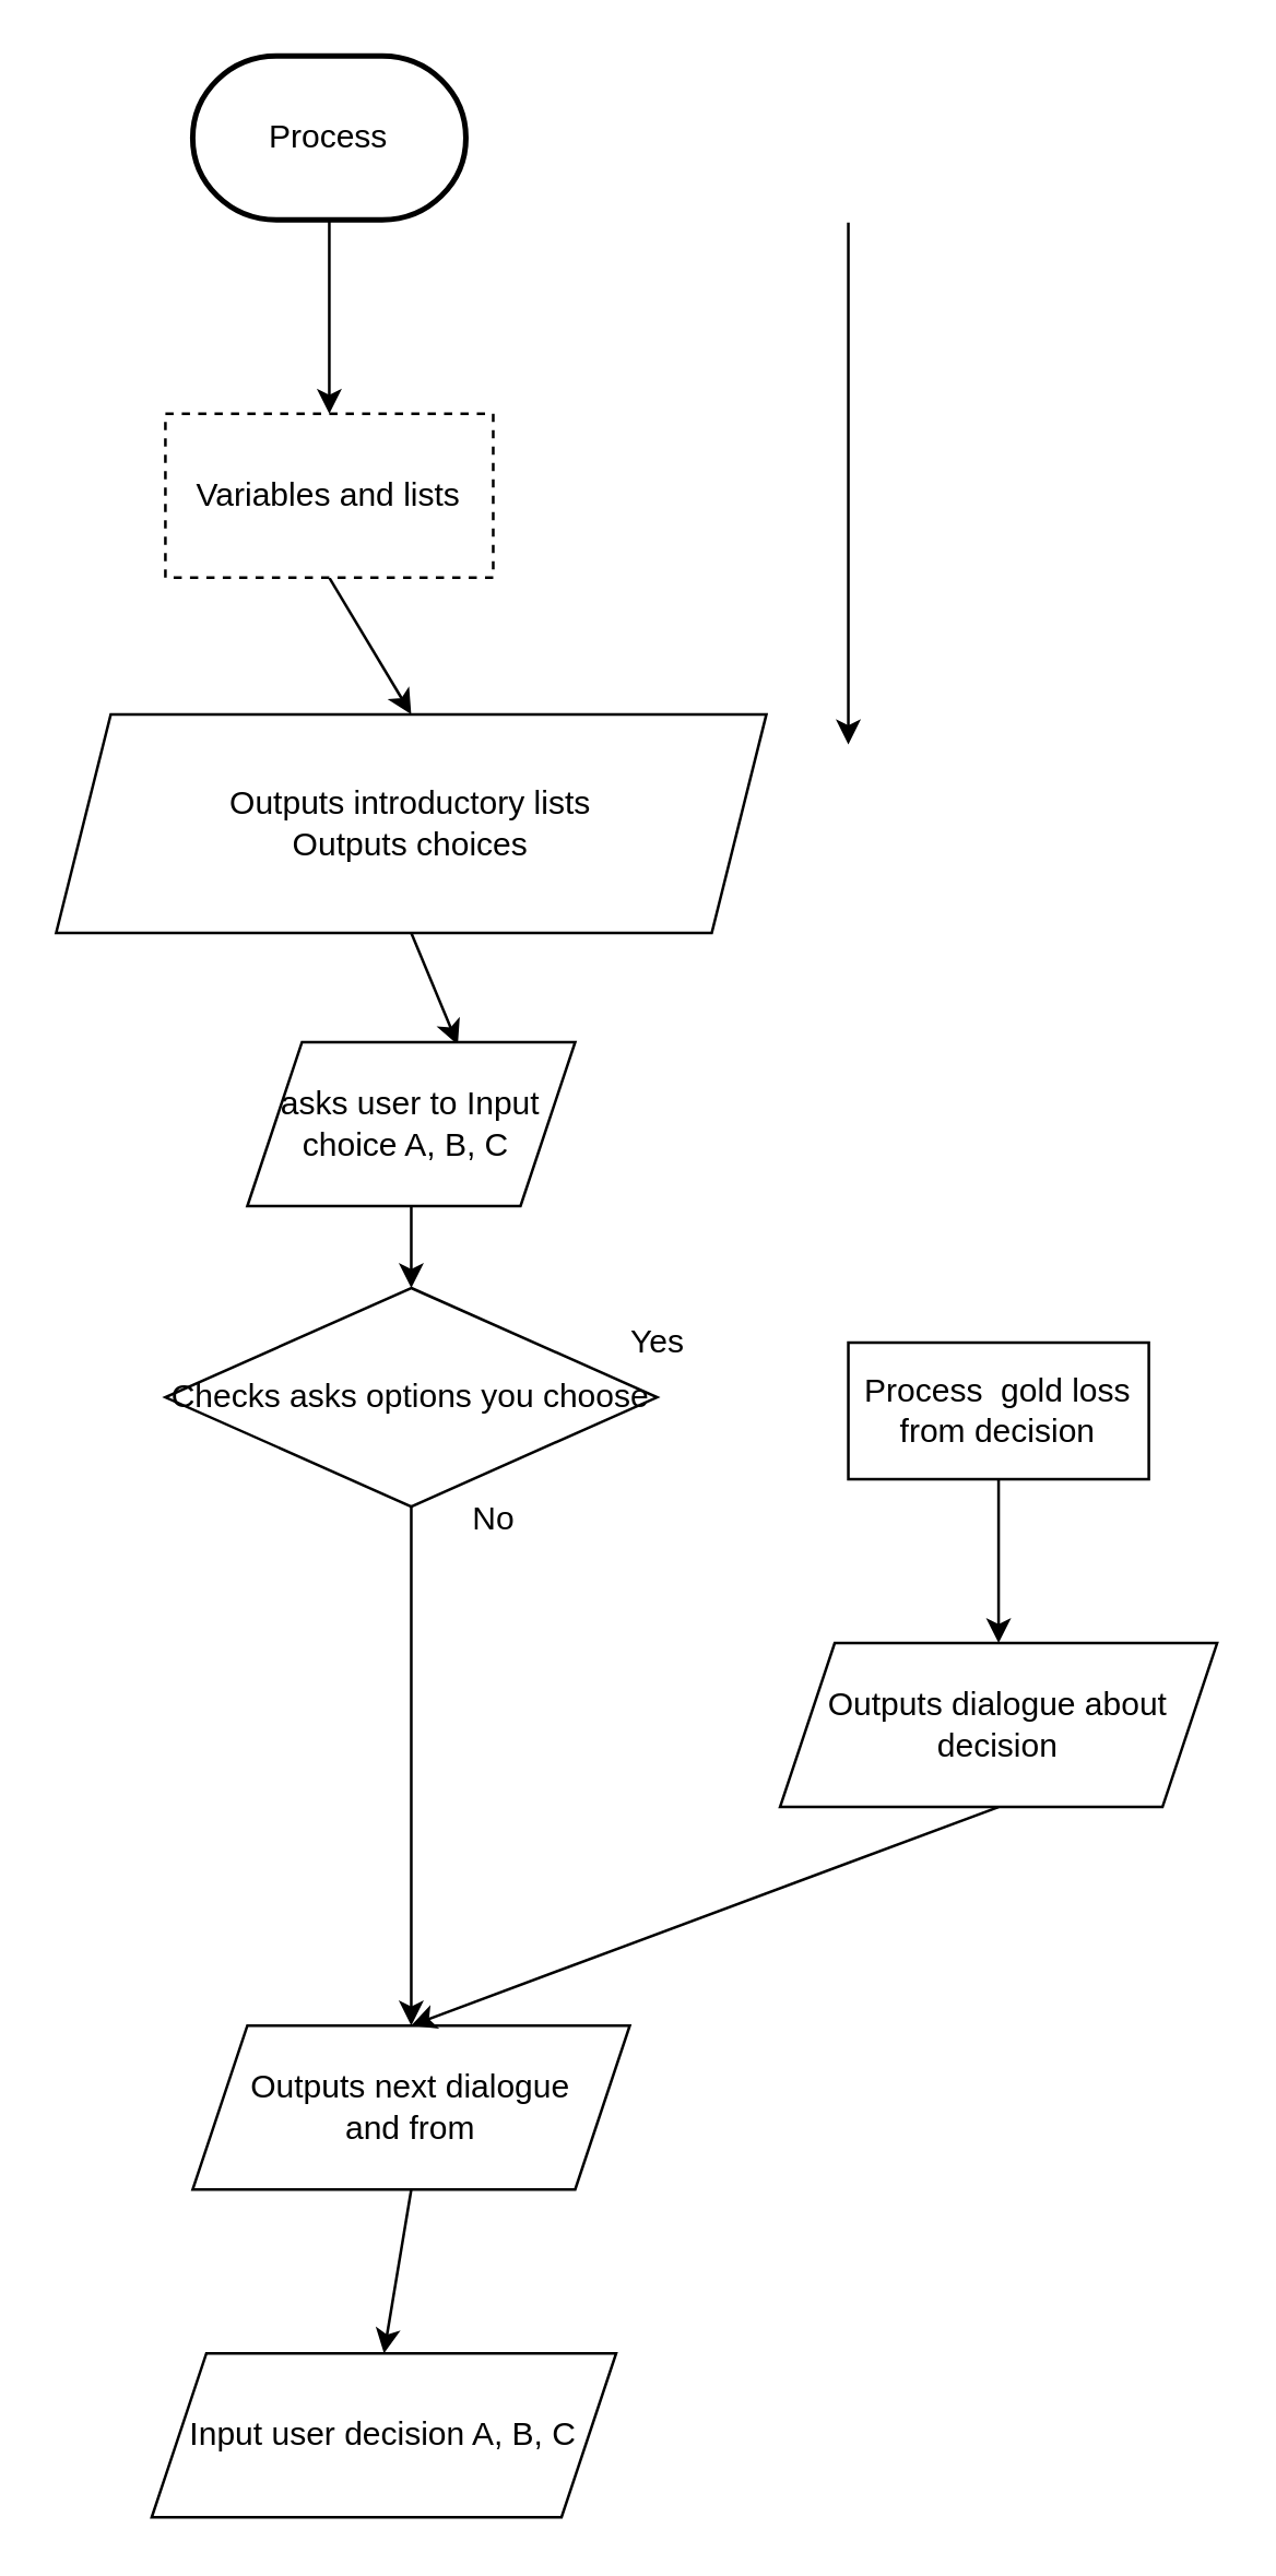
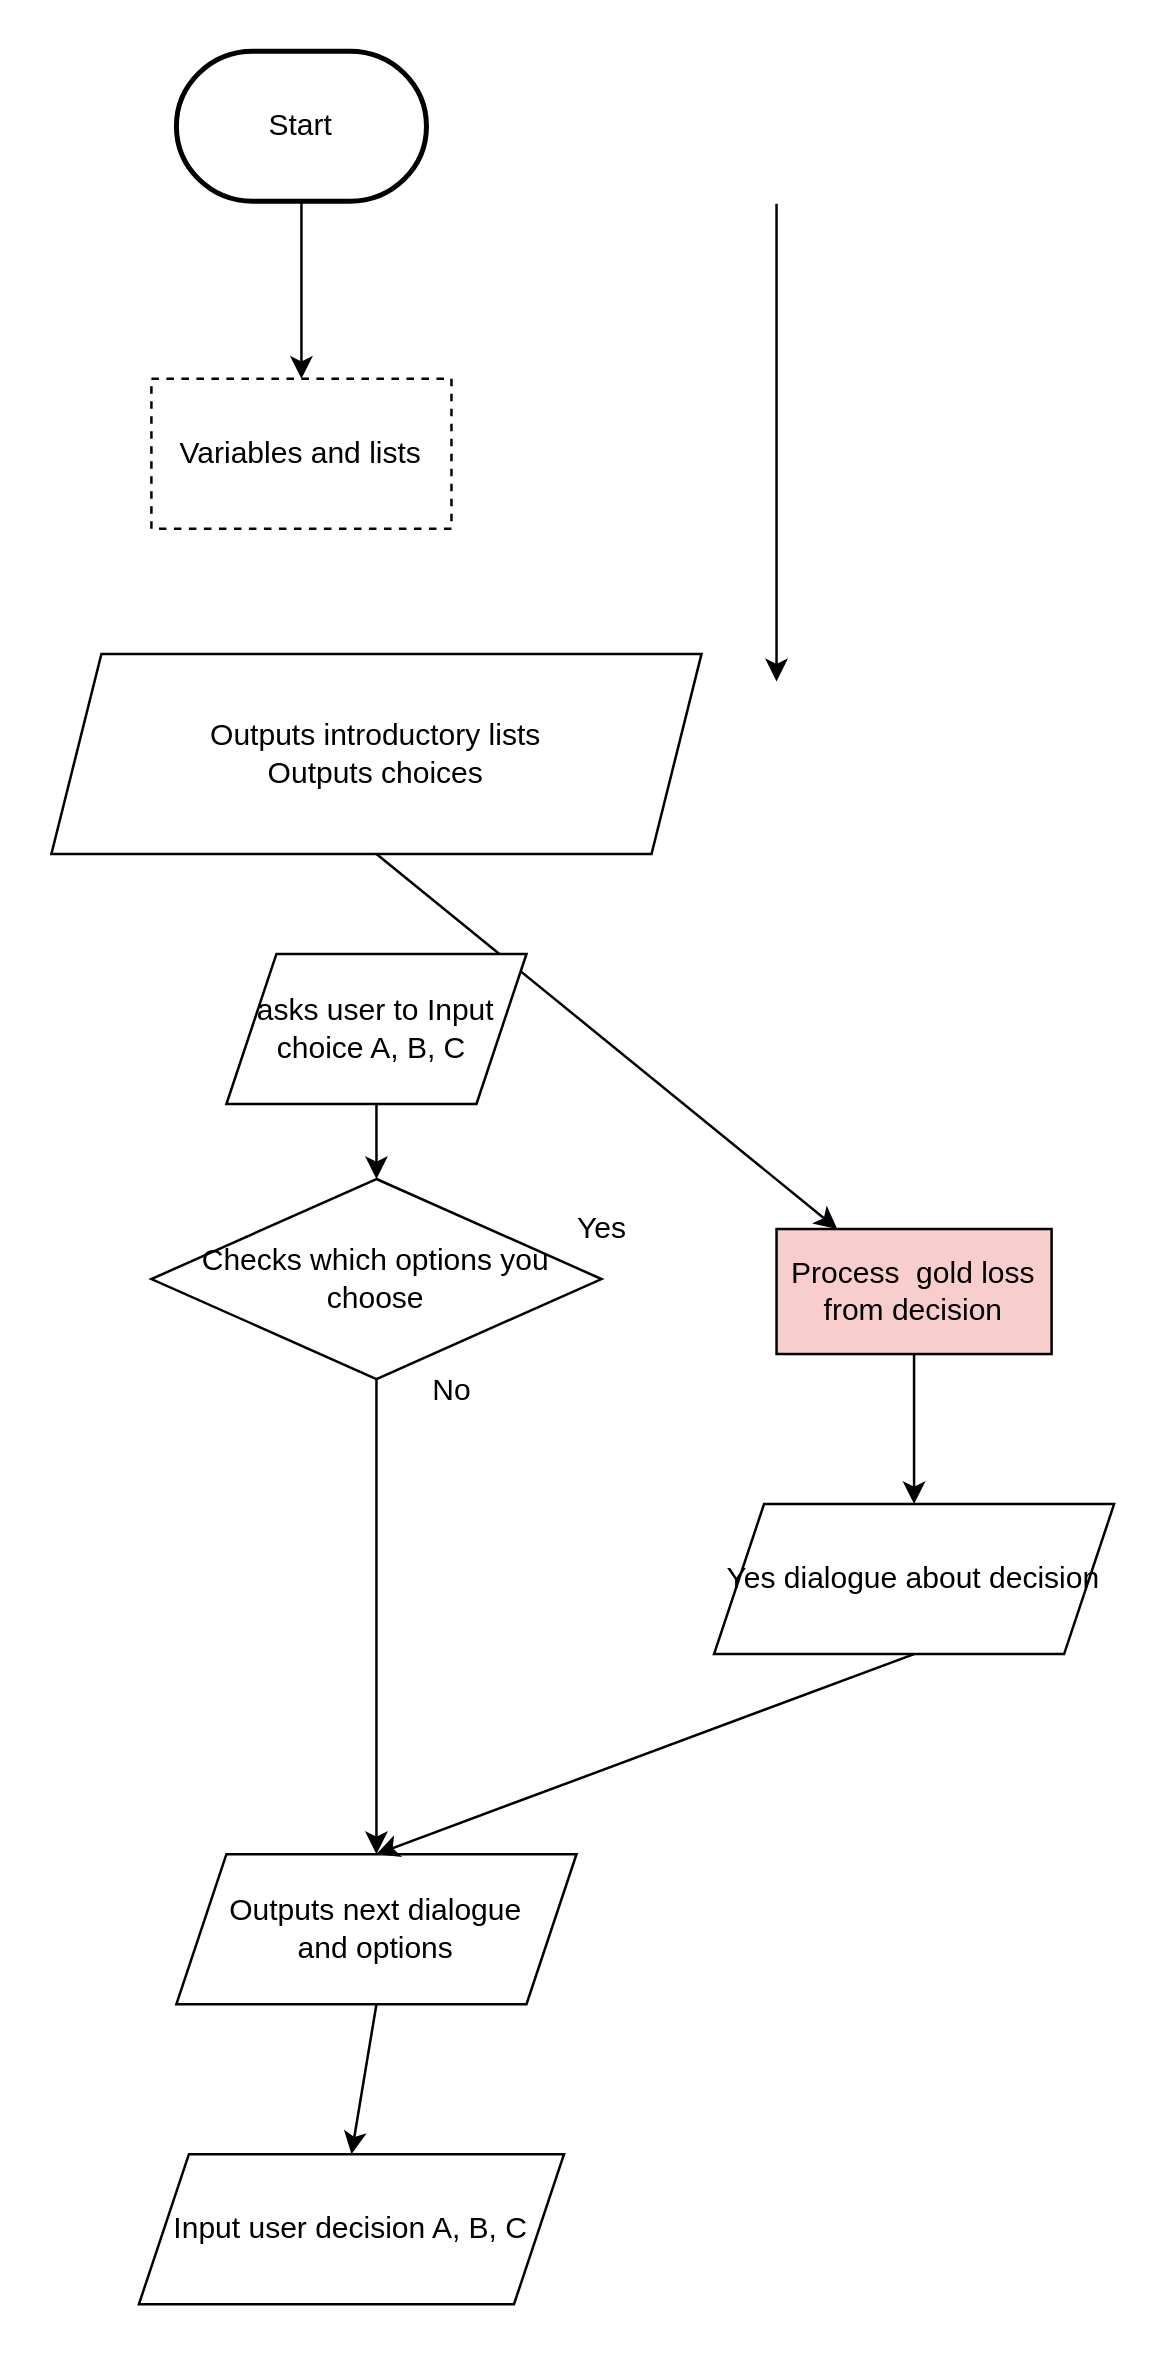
- <mxCell id="2" value="Process" style="strokeWidth=2;html=1;shape=mxgraph.flowchart.terminator;whiteSpace=wrap;" parent="1" vertex="1"><mxGeometry x="70" y="20" width="100" height="60" as="geometry" /></mxCell>
+ <mxCell id="2" value="Start" style="strokeWidth=2;html=1;shape=mxgraph.flowchart.terminator;whiteSpace=wrap;" parent="1" vertex="1"><mxGeometry x="70" y="20" width="100" height="60" as="geometry" /></mxCell>
- <mxCell id="3" style="html=1;rounded=0;exitX=0.5;exitY=1;exitDx=0;exitDy=0;entryX=0.5;entryY=0;entryDx=0;entryDy=0;" edge="1" parent="1" source="4" target="7"><mxGeometry relative="1" as="geometry"><mxPoint x="240" y="261" as="sourcePoint" /><mxPoint x="240" y="452" as="targetPoint" /></mxGeometry></mxCell>
- <mxCell id="14" style="html=1;rounded=0;exitX=0.5;exitY=1;exitDx=0;exitDy=0;entryX=0.642;entryY=0.017;entryDx=0;entryDy=0;entryPerimeter=0;" edge="1" parent="1" source="7" target="20"><mxGeometry relative="1" as="geometry"><mxPoint x="320" y="91" as="sourcePoint" /><mxPoint x="320" y="282" as="targetPoint" /></mxGeometry></mxCell>
+ <mxCell id="14" style="html=1;rounded=0;exitX=0.5;exitY=1;exitDx=0;exitDy=0;" edge="1" parent="1" source="7" target="15"><mxGeometry relative="1" as="geometry"><mxPoint x="320" y="91" as="sourcePoint" /><mxPoint x="320" y="282" as="targetPoint" /></mxGeometry></mxCell>
- <mxCell id="9" value="Checks asks options you choose" style="rhombus;whiteSpace=wrap;html=1;" vertex="1" parent="1"><mxGeometry x="60" y="471" width="180" height="80" as="geometry" /></mxCell>
+ <mxCell id="9" value="Checks which options you choose" style="rhombus;whiteSpace=wrap;html=1;" vertex="1" parent="1"><mxGeometry x="60" y="471" width="180" height="80" as="geometry" /></mxCell>
- <mxCell id="15" value="Process&amp;nbsp; gold loss from decision" style="rounded=0;whiteSpace=wrap;html=1;" vertex="1" parent="1"><mxGeometry x="310" y="491" width="110" height="50" as="geometry" /></mxCell>
+ <mxCell id="15" value="Process&amp;nbsp; gold loss from decision" style="rounded=0;whiteSpace=wrap;html=1;fillColor=#f8cecc;" vertex="1" parent="1"><mxGeometry x="310" y="491" width="110" height="50" as="geometry" /></mxCell>
- <mxCell id="16" value="Outputs dialogue about decision" style="shape=parallelogram;perimeter=parallelogramPerimeter;whiteSpace=wrap;html=1;fixedSize=1;" vertex="1" parent="1"><mxGeometry x="285" y="601" width="160" height="60" as="geometry" /></mxCell>
+ <mxCell id="16" value="Yes dialogue about decision" style="shape=parallelogram;perimeter=parallelogramPerimeter;whiteSpace=wrap;html=1;fixedSize=1;" vertex="1" parent="1"><mxGeometry x="285" y="601" width="160" height="60" as="geometry" /></mxCell>
- <mxCell id="11" value="Outputs next dialogue&lt;br&gt;and from" style="shape=parallelogram;perimeter=parallelogramPerimeter;whiteSpace=wrap;html=1;fixedSize=1;" vertex="1" parent="1"><mxGeometry x="70" y="741" width="160" height="60" as="geometry" /></mxCell>
+ <mxCell id="11" value="Outputs next dialogue&lt;br&gt;and options" style="shape=parallelogram;perimeter=parallelogramPerimeter;whiteSpace=wrap;html=1;fixedSize=1;" vertex="1" parent="1"><mxGeometry x="70" y="741" width="160" height="60" as="geometry" /></mxCell>
